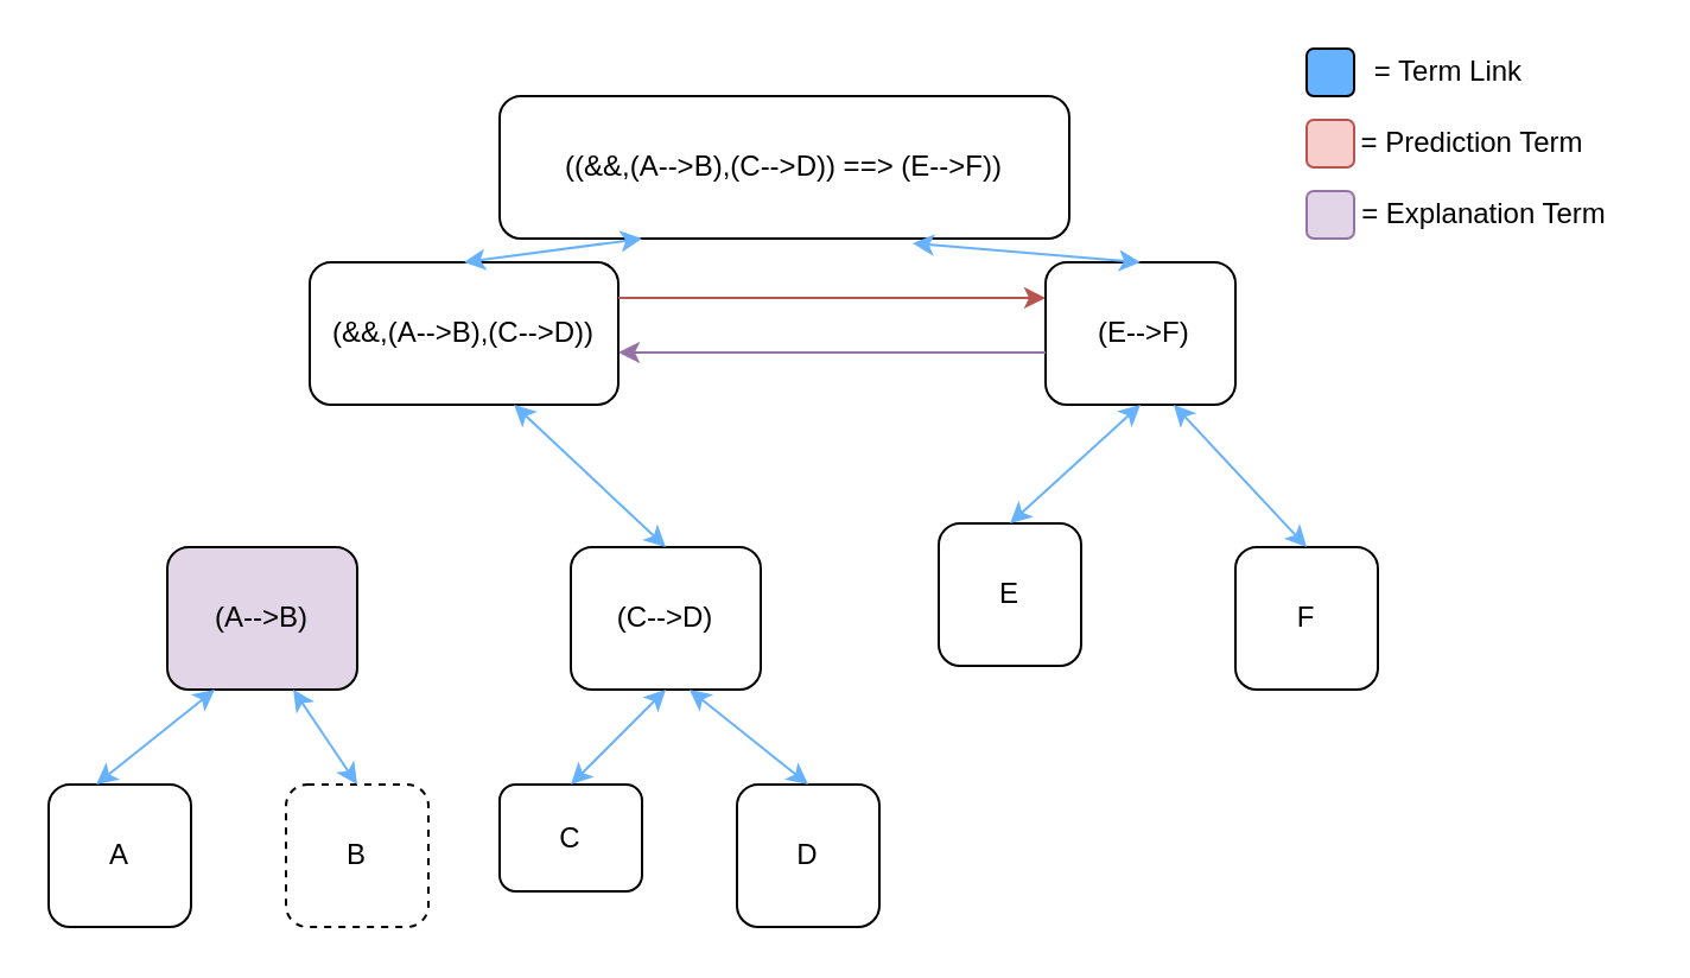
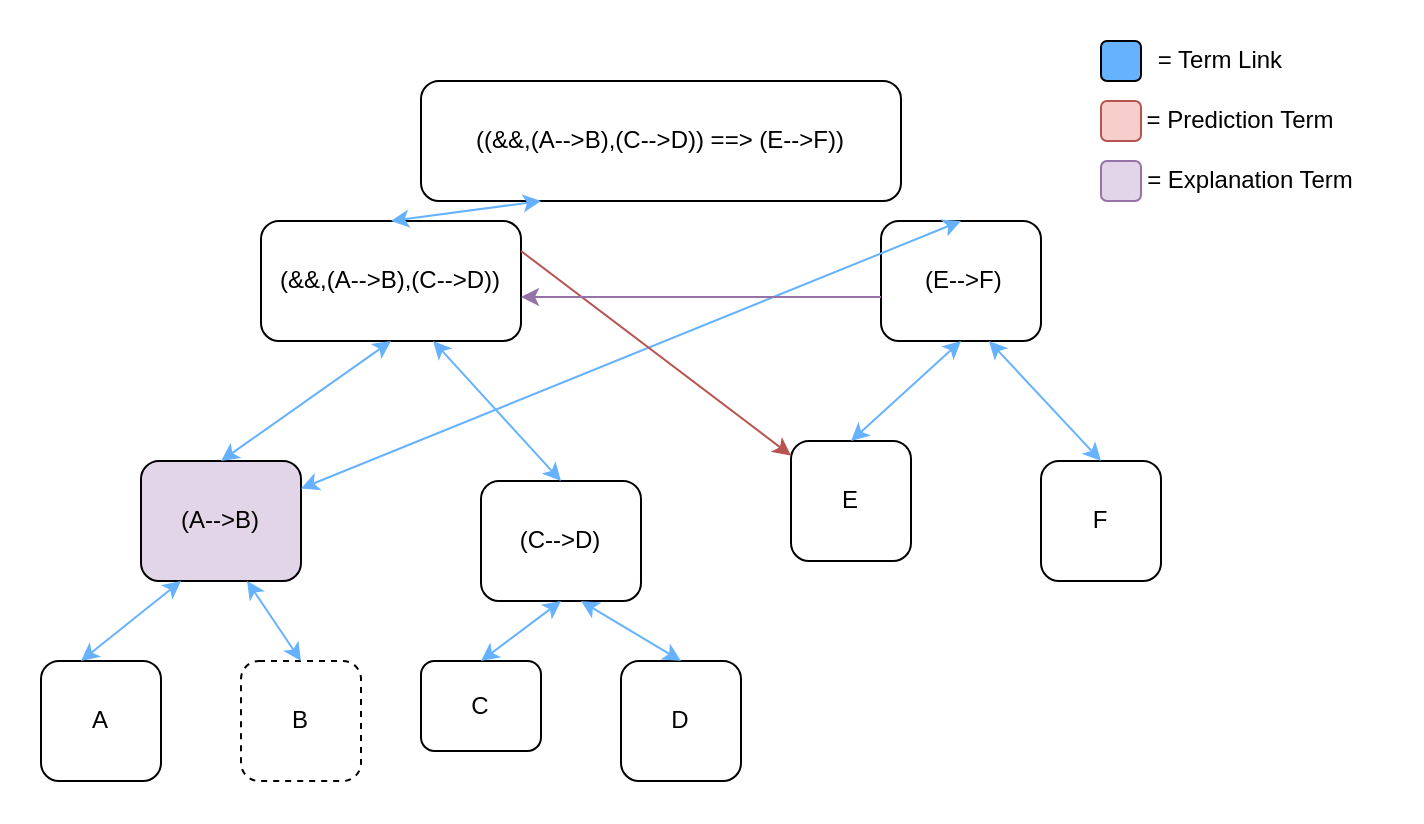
- <mxCell id="22" value="" style="endArrow=classic;startArrow=classic;html=1;exitX=0.5;exitY=0;exitDx=0;exitDy=0;entryX=0.725;entryY=1.033;entryDx=0;entryDy=0;entryPerimeter=0;strokeColor=#66B2FF;" edge="1" parent="1" source="4" target="2"><mxGeometry width="50" height="50" relative="1" as="geometry"><mxPoint x="330" y="370" as="sourcePoint" /><mxPoint x="380" y="320" as="targetPoint" /></mxGeometry></mxCell>
+ <mxCell id="22" value="" style="endArrow=classic;startArrow=classic;html=1;exitX=0.5;exitY=0;exitDx=0;exitDy=0;strokeColor=#66B2FF;" edge="1" parent="1" source="4" target="8"><mxGeometry width="50" height="50" relative="1" as="geometry"><mxPoint x="330" y="370" as="sourcePoint" /><mxPoint x="380" y="320" as="targetPoint" /></mxGeometry></mxCell>
- <mxCell id="29" value="" style="endArrow=classic;html=1;strokeColor=#b85450;exitX=1;exitY=0.25;exitDx=0;exitDy=0;entryX=0;entryY=0.25;entryDx=0;entryDy=0;fillColor=#f8cecc;" edge="1" parent="1" source="3" target="4"><mxGeometry width="50" height="50" relative="1" as="geometry"><mxPoint x="330" y="370" as="sourcePoint" /><mxPoint x="380" y="320" as="targetPoint" /></mxGeometry></mxCell>
+ <mxCell id="29" value="" style="endArrow=classic;html=1;strokeColor=#b85450;exitX=1;exitY=0.25;exitDx=0;exitDy=0;fillColor=#f8cecc;" edge="1" parent="1" source="3" target="5"><mxGeometry width="50" height="50" relative="1" as="geometry"><mxPoint x="330" y="370" as="sourcePoint" /><mxPoint x="380" y="320" as="targetPoint" /></mxGeometry></mxCell>
+ <mxCell id="17" value="" style="endArrow=classic;startArrow=classic;html=1;exitX=0.5;exitY=0;exitDx=0;exitDy=0;entryX=0.5;entryY=1;entryDx=0;entryDy=0;strokeColor=#66B2FF;" edge="1" parent="1" source="8" target="3"><mxGeometry width="50" height="50" relative="1" as="geometry"><mxPoint x="330" y="370" as="sourcePoint" /><mxPoint x="380" y="320" as="targetPoint" /></mxGeometry></mxCell>
- <mxCell id="9" value="(C--&amp;gt;D)" style="rounded=1;whiteSpace=wrap;html=1;" vertex="1" parent="1"><mxGeometry x="240" y="230" width="80" height="60" as="geometry" /></mxCell>
+ <mxCell id="9" value="(C--&amp;gt;D)" style="rounded=1;whiteSpace=wrap;html=1;" vertex="1" parent="1"><mxGeometry x="240" y="240" width="80" height="60" as="geometry" /></mxCell>
